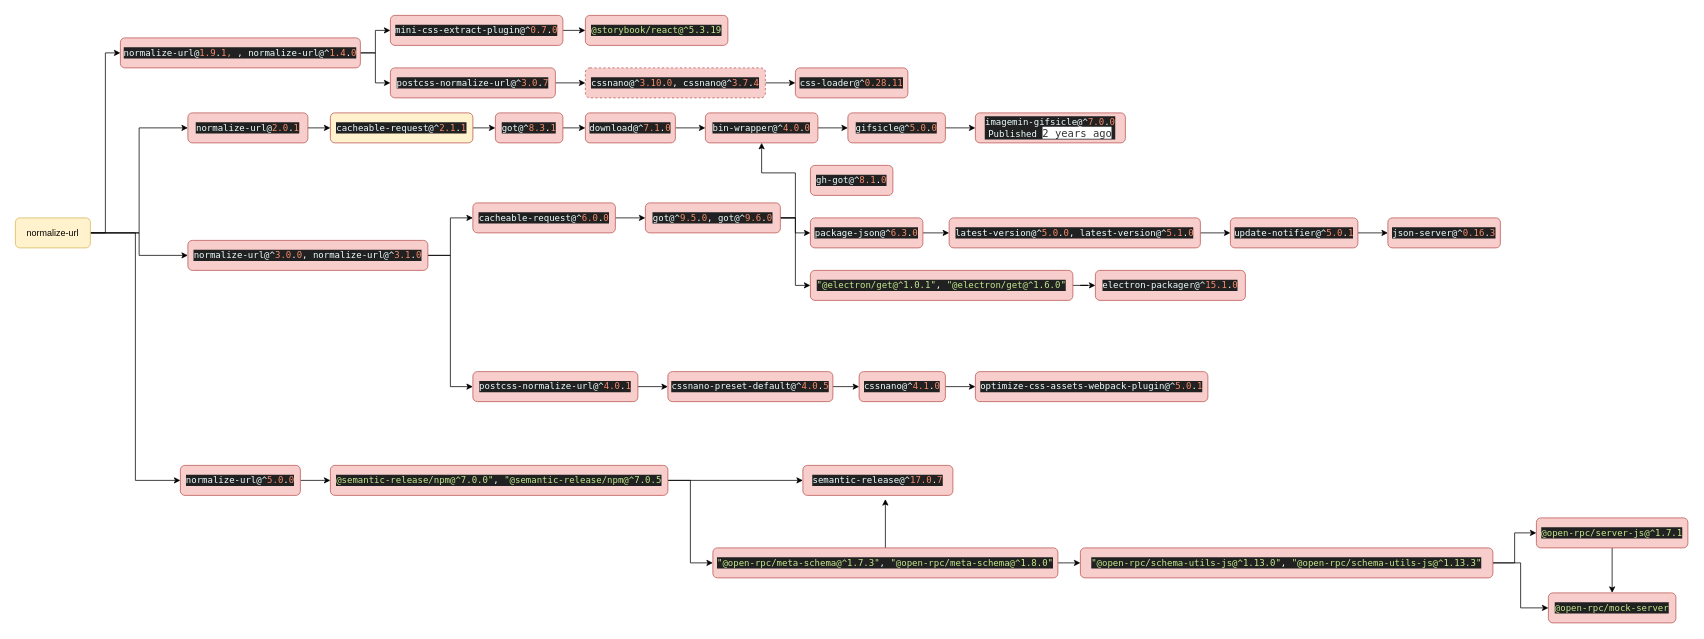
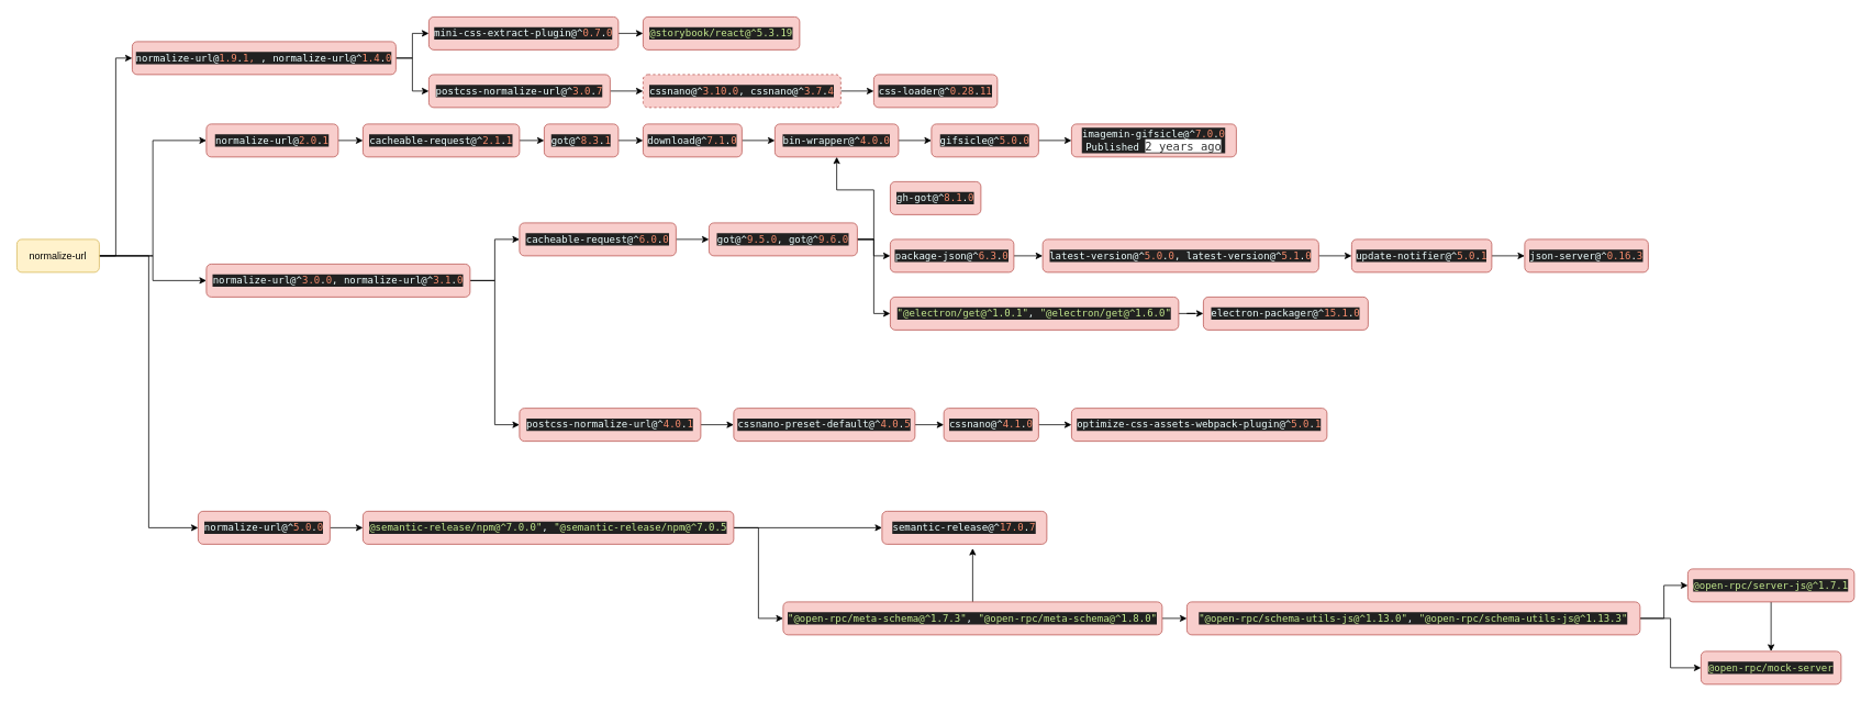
- <mxCell id="25" value="&lt;pre style=&quot;background-color: #212121 ; color: #eeffff ; font-family: &amp;#34;menlo&amp;#34; , monospace ; font-size: 9.0pt&quot;&gt;&lt;pre style=&quot;font-family: &amp;#34;menlo&amp;#34; , monospace ; font-size: 9pt&quot;&gt;&lt;pre style=&quot;font-family: &amp;#34;menlo&amp;#34; , monospace ; font-size: 9pt&quot;&gt;cacheable-request@^&lt;span style=&quot;color: #f78c6c&quot;&gt;2.1&lt;/span&gt;.&lt;span style=&quot;color: #f78c6c&quot;&gt;1&lt;/span&gt;&lt;/pre&gt;&lt;/pre&gt;&lt;/pre&gt;" style="rounded=1;whiteSpace=wrap;html=1;fillColor=#fff2cc;strokeColor=#b85450;" vertex="1" parent="1"><mxGeometry x="440" y="150" width="190" height="40" as="geometry" /></mxCell>
+ <mxCell id="25" value="&lt;pre style=&quot;background-color: #212121 ; color: #eeffff ; font-family: &amp;#34;menlo&amp;#34; , monospace ; font-size: 9.0pt&quot;&gt;&lt;pre style=&quot;font-family: &amp;#34;menlo&amp;#34; , monospace ; font-size: 9pt&quot;&gt;&lt;pre style=&quot;font-family: &amp;#34;menlo&amp;#34; , monospace ; font-size: 9pt&quot;&gt;cacheable-request@^&lt;span style=&quot;color: #f78c6c&quot;&gt;2.1&lt;/span&gt;.&lt;span style=&quot;color: #f78c6c&quot;&gt;1&lt;/span&gt;&lt;/pre&gt;&lt;/pre&gt;&lt;/pre&gt;" style="rounded=1;whiteSpace=wrap;html=1;fillColor=#f8cecc;strokeColor=#b85450;" vertex="1" parent="1"><mxGeometry x="440" y="150" width="190" height="40" as="geometry" /></mxCell>
